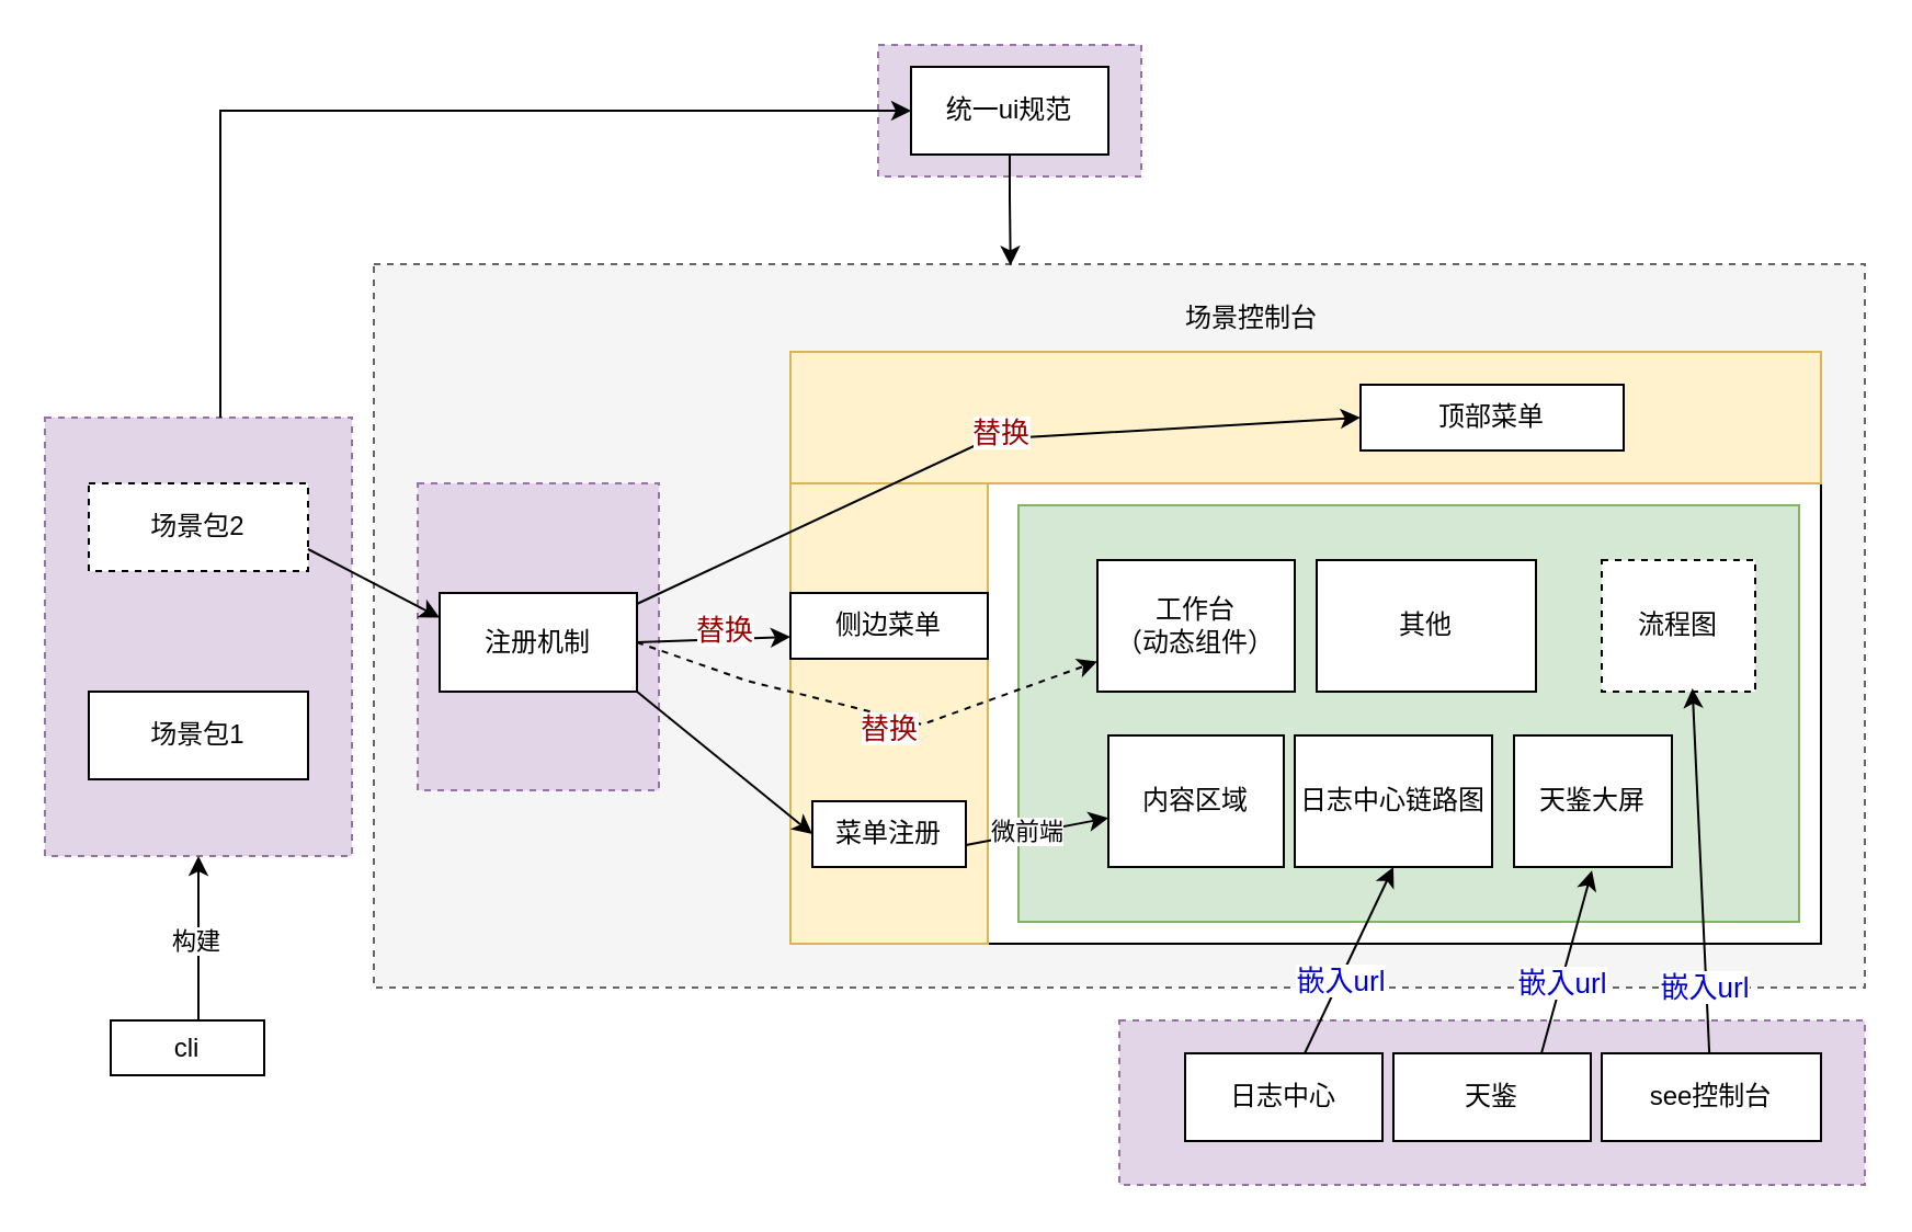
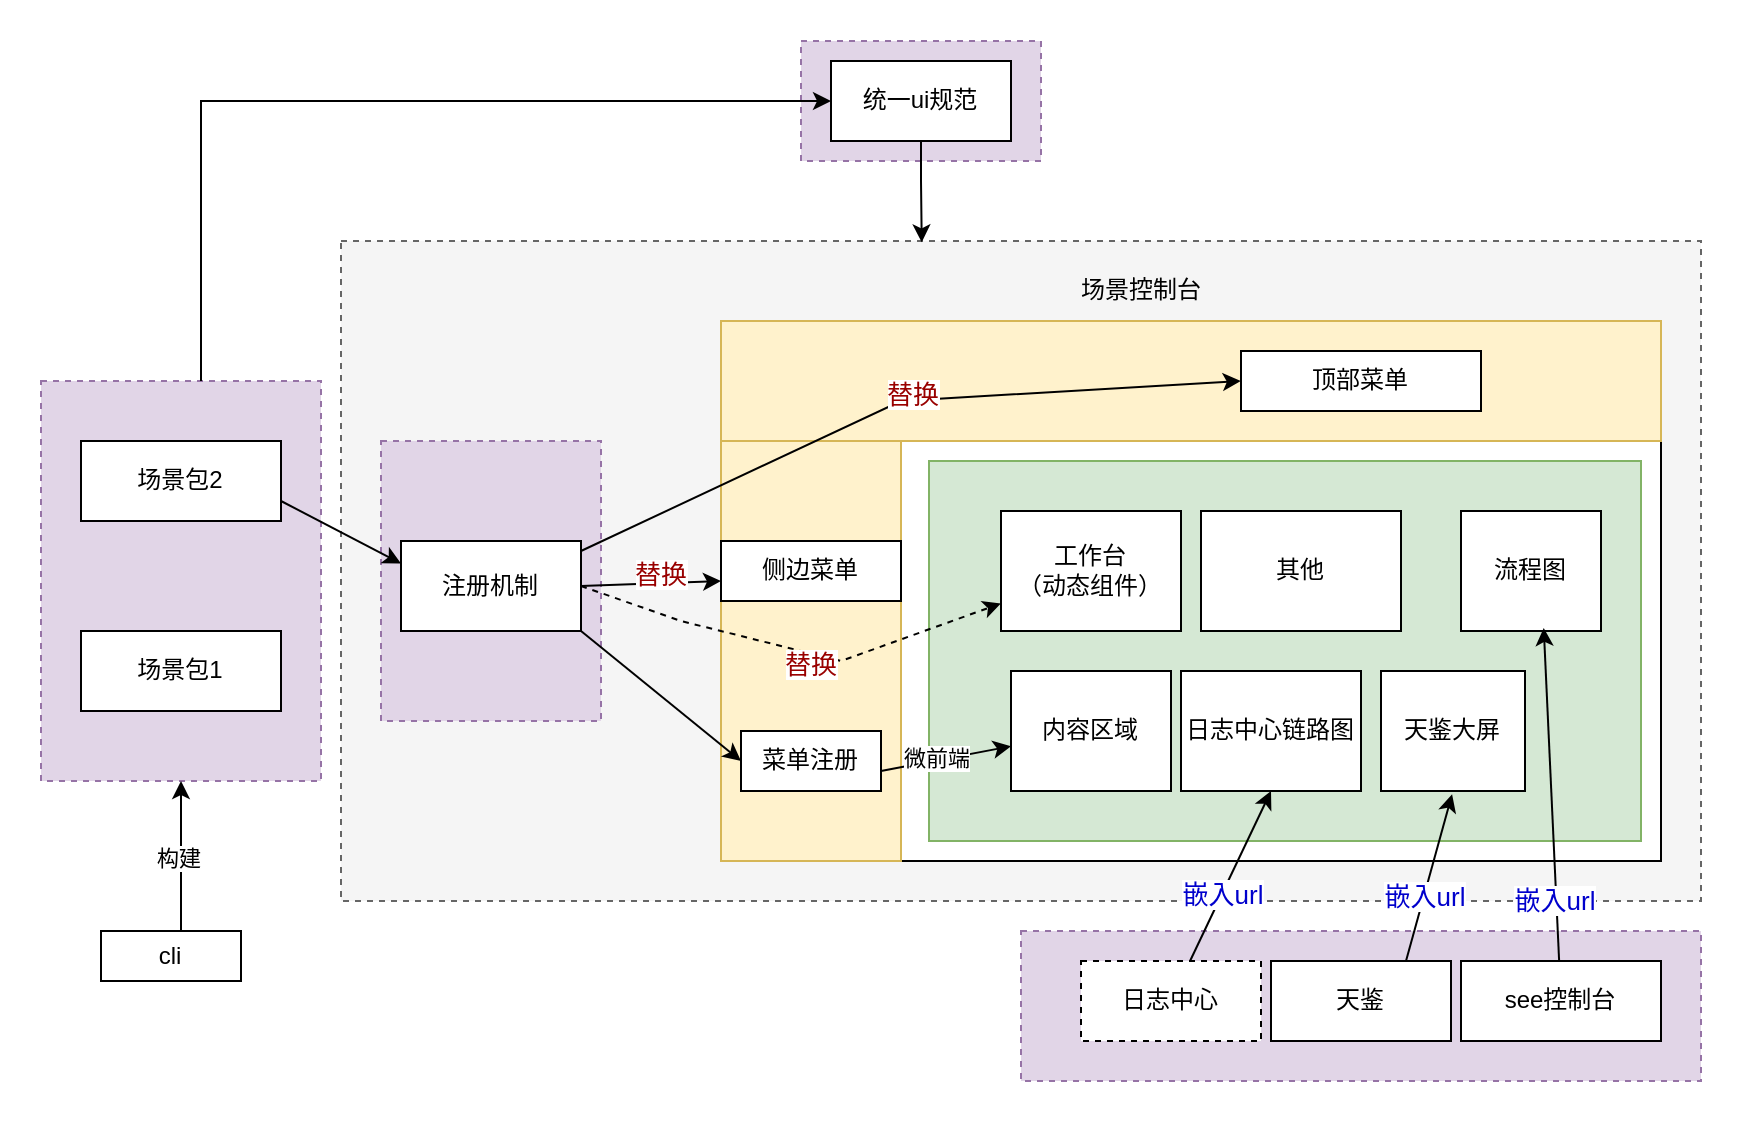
- <mxCell id="13" value="场景包2" style="rounded=0;whiteSpace=wrap;html=1;dashed=1;" vertex="1" parent="1"><mxGeometry x="40" y="220" width="100" height="40" as="geometry" /></mxCell>
+ <mxCell id="13" value="场景包2" style="rounded=0;whiteSpace=wrap;html=1;" vertex="1" parent="1"><mxGeometry x="40" y="220" width="100" height="40" as="geometry" /></mxCell>
- <mxCell id="26" value="流程图" style="rounded=0;whiteSpace=wrap;html=1;dashed=1;" vertex="1" parent="1"><mxGeometry x="730" y="255" width="70" height="60" as="geometry" /></mxCell>
+ <mxCell id="26" value="流程图" style="rounded=0;whiteSpace=wrap;html=1;" vertex="1" parent="1"><mxGeometry x="730" y="255" width="70" height="60" as="geometry" /></mxCell>
- <mxCell id="31" value="日志中心" style="rounded=0;whiteSpace=wrap;html=1;" vertex="1" parent="1"><mxGeometry x="540" y="480" width="90" height="40" as="geometry" /></mxCell>
+ <mxCell id="31" value="日志中心" style="rounded=0;whiteSpace=wrap;html=1;dashed=1;" vertex="1" parent="1"><mxGeometry x="540" y="480" width="90" height="40" as="geometry" /></mxCell>
